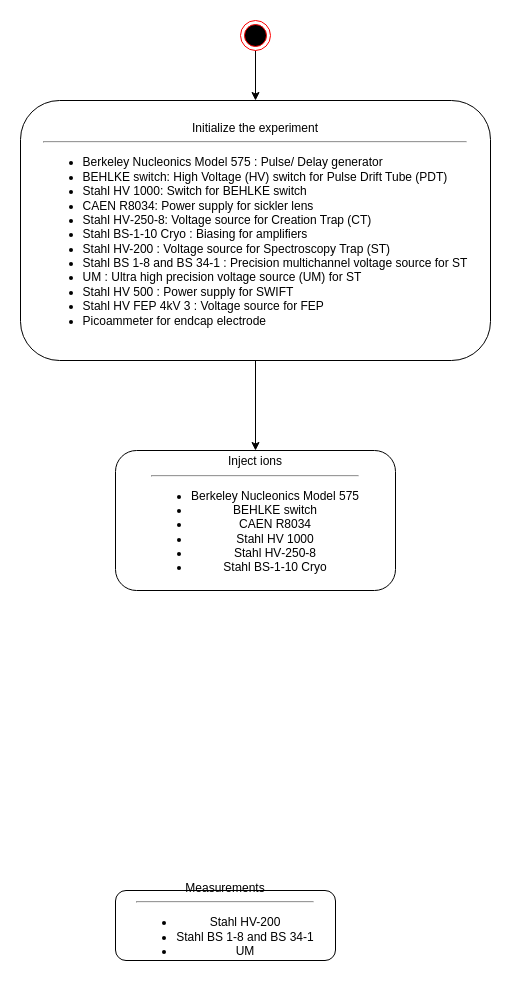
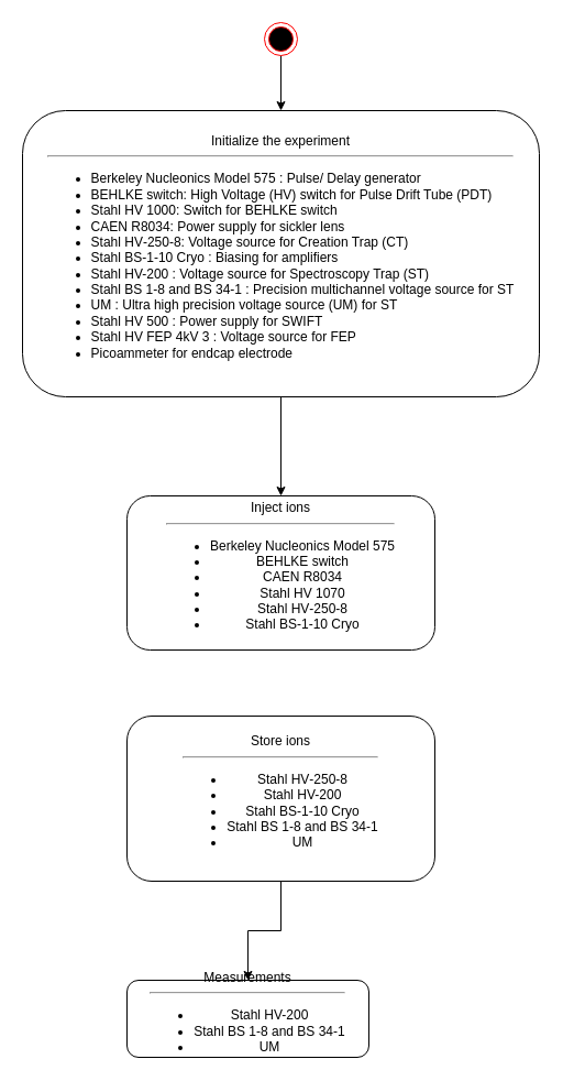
- <mxCell id="6" value="&lt;div&gt;Inject ions&lt;/div&gt;&lt;div&gt;&lt;hr&gt;&lt;div align=&quot;center&quot;&gt;&lt;ul&gt;&lt;li&gt;&lt;span style=&quot;background-color: transparent;&quot;&gt;Berkeley Nucleonics Model 575&lt;/span&gt;&lt;/li&gt;&lt;li&gt;&lt;span style=&quot;background-color: transparent;&quot;&gt;&lt;span style=&quot;text-align: left;&quot;&gt;BEHLKE switch&lt;/span&gt;&lt;/span&gt;&lt;/li&gt;&lt;li&gt;&lt;span style=&quot;background-color: transparent;&quot;&gt;CAEN R8034&lt;/span&gt;&lt;/li&gt;&lt;li&gt;&lt;span style=&quot;text-align: left;&quot;&gt;Stahl HV 1000&lt;/span&gt;&lt;/li&gt;&lt;li&gt;Stahl HV‐250‐8&lt;/li&gt;&lt;li&gt;&lt;span style=&quot;text-align: left;&quot;&gt;Stahl BS-1-10 Cryo&lt;/span&gt;&lt;/li&gt;&lt;/ul&gt;&lt;/div&gt;&lt;/div&gt;" style="rounded=1;whiteSpace=wrap;html=1;" vertex="1" parent="1"><mxGeometry x="115" y="450" width="280" height="140" as="geometry" /></mxCell>
+ <mxCell id="6" value="&lt;div&gt;Inject ions&lt;/div&gt;&lt;div&gt;&lt;hr&gt;&lt;div align=&quot;center&quot;&gt;&lt;ul&gt;&lt;li&gt;&lt;span style=&quot;background-color: transparent;&quot;&gt;Berkeley Nucleonics Model 575&lt;/span&gt;&lt;/li&gt;&lt;li&gt;&lt;span style=&quot;background-color: transparent;&quot;&gt;&lt;span style=&quot;text-align: left;&quot;&gt;BEHLKE switch&lt;/span&gt;&lt;/span&gt;&lt;/li&gt;&lt;li&gt;&lt;span style=&quot;background-color: transparent;&quot;&gt;CAEN R8034&lt;/span&gt;&lt;/li&gt;&lt;li&gt;&lt;span style=&quot;text-align: left;&quot;&gt;Stahl HV 1070&lt;/span&gt;&lt;/li&gt;&lt;li&gt;Stahl HV‐250‐8&lt;/li&gt;&lt;li&gt;&lt;span style=&quot;text-align: left;&quot;&gt;Stahl BS-1-10 Cryo&lt;/span&gt;&lt;/li&gt;&lt;/ul&gt;&lt;/div&gt;&lt;/div&gt;" style="rounded=1;whiteSpace=wrap;html=1;" vertex="1" parent="1"><mxGeometry x="115" y="450" width="280" height="140" as="geometry" /></mxCell>
+ <mxCell id="8" value="&lt;div&gt;Store ions&lt;/div&gt;&lt;div&gt;&lt;hr&gt;&lt;div align=&quot;center&quot;&gt;&lt;ul&gt;&lt;li&gt;&lt;span style=&quot;background-color: transparent; color: light-dark(rgb(0, 0, 0), rgb(255, 255, 255));&quot;&gt;&lt;span style=&quot;text-align: left;&quot;&gt;Stahl HV‐250‐8&lt;/span&gt;&lt;/span&gt;&lt;/li&gt;&lt;li&gt;&lt;span style=&quot;background-color: transparent; color: light-dark(rgb(0, 0, 0), rgb(255, 255, 255));&quot;&gt;&lt;span style=&quot;text-align: left;&quot;&gt;Stahl HV-200&lt;/span&gt;&lt;/span&gt;&lt;/li&gt;&lt;li&gt;&lt;span style=&quot;background-color: transparent; color: light-dark(rgb(0, 0, 0), rgb(255, 255, 255));&quot;&gt;Stahl BS-1-10 Cryo&lt;/span&gt;&lt;/li&gt;&lt;li&gt;&lt;span style=&quot;background-color: transparent;&quot;&gt;Stahl BS 1-8 and BS 34-1&lt;/span&gt;&lt;/li&gt;&lt;li&gt;&lt;span style=&quot;background-color: transparent;&quot;&gt;UM&lt;/span&gt;&lt;/li&gt;&lt;/ul&gt;&lt;/div&gt;&lt;/div&gt;" style="rounded=1;whiteSpace=wrap;html=1;" vertex="1" parent="1"><mxGeometry x="115" y="650" width="280" height="150" as="geometry" /></mxCell>
+ <mxCell id="7" style="edgeStyle=orthogonalEdgeStyle;rounded=0;orthogonalLoop=1;jettySize=auto;html=1;exitX=0.5;exitY=1;exitDx=0;exitDy=0;entryX=0.5;entryY=0;entryDx=0;entryDy=0;" edge="1" parent="1" source="8" target="9"><mxGeometry relative="1" as="geometry" /></mxCell>
